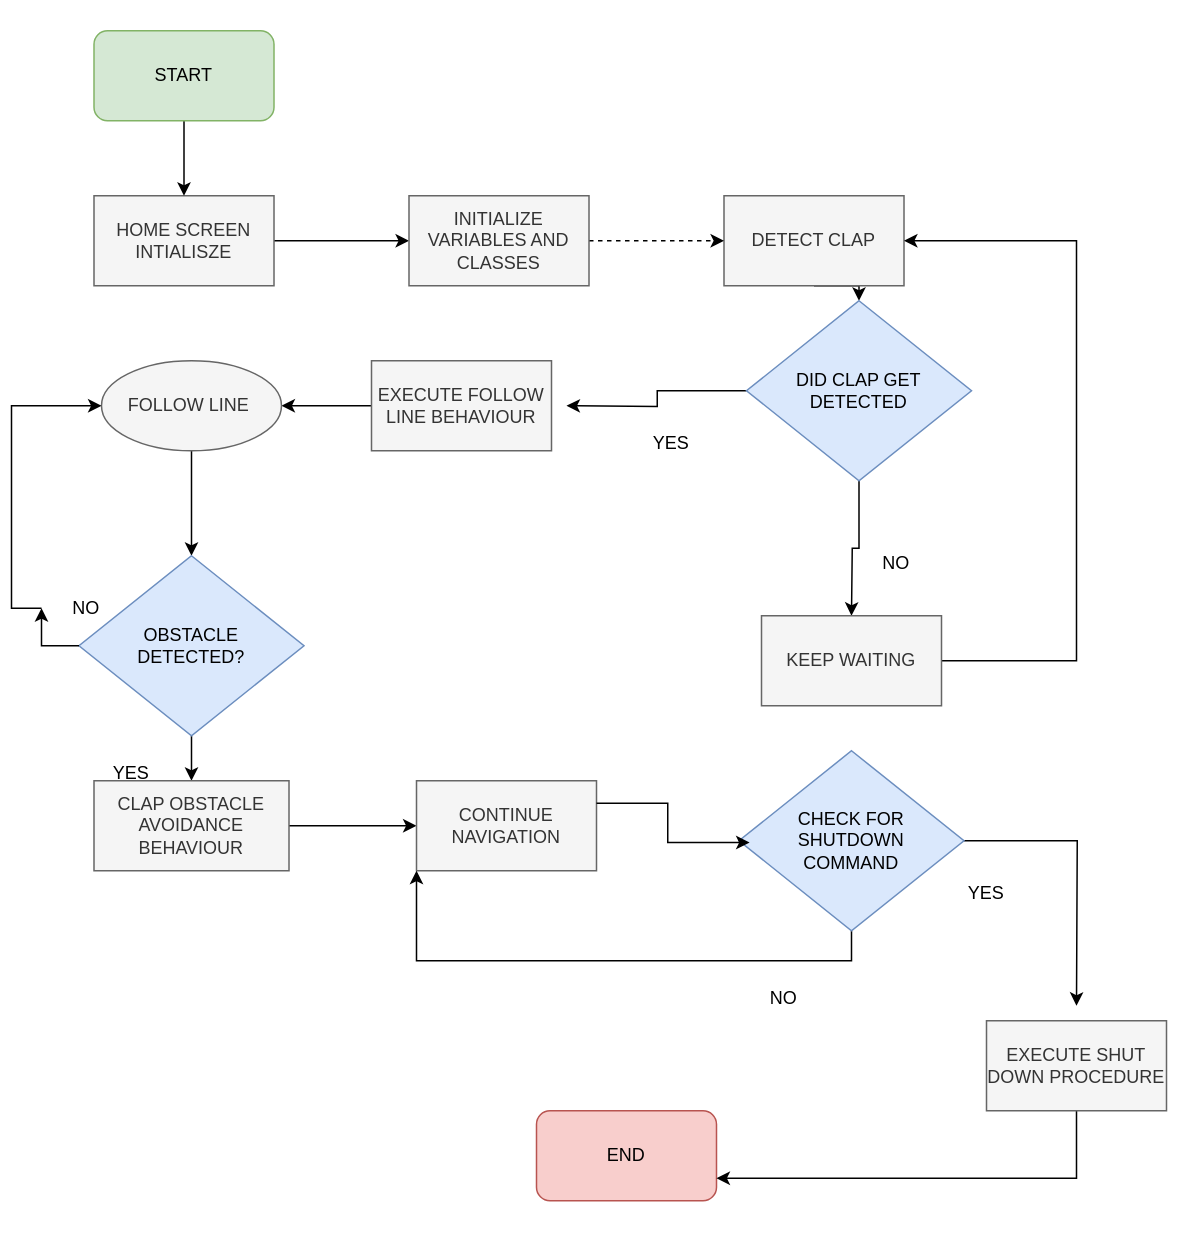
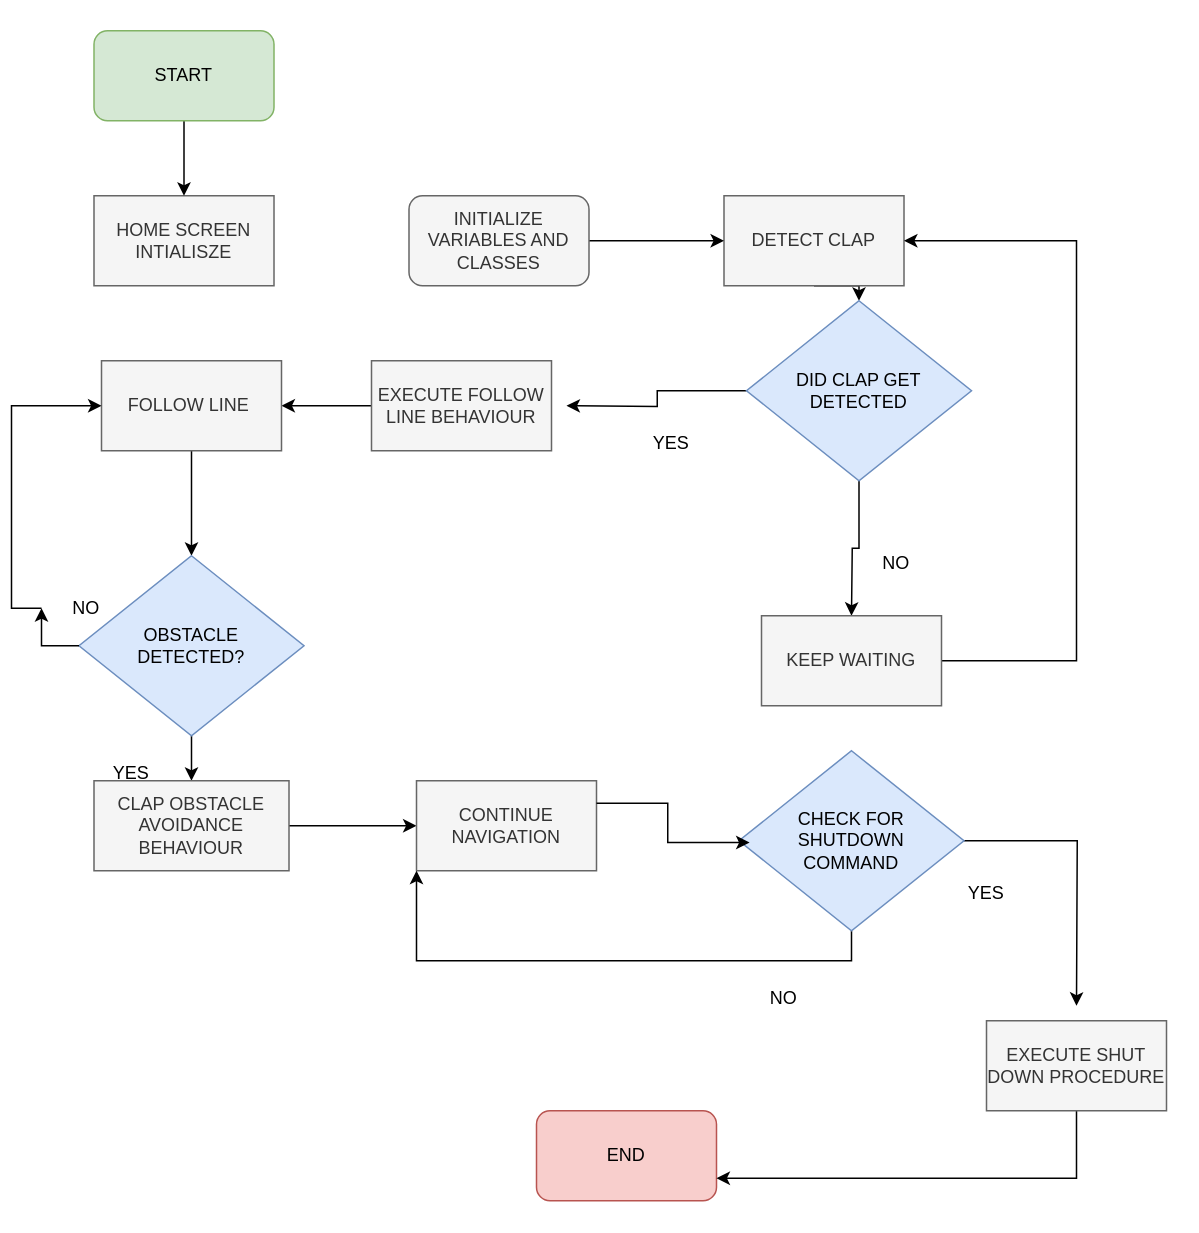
- <mxCell id="2" style="edgeStyle=orthogonalEdgeStyle;rounded=0;orthogonalLoop=1;jettySize=auto;html=1;exitX=1;exitY=0.5;exitDx=0;exitDy=0;entryX=0;entryY=0.5;entryDx=0;entryDy=0;" edge="1" parent="1" source="3" target="7"><mxGeometry relative="1" as="geometry" /></mxCell>
- <mxCell id="7" value="INITIALIZE VARIABLES AND CLASSES" style="rounded=0;whiteSpace=wrap;html=1;fillColor=#f5f5f5;fontColor=#333333;strokeColor=#666666;" vertex="1" parent="1"><mxGeometry x="265" y="130" width="120" height="60" as="geometry" /></mxCell>
+ <mxCell id="7" value="INITIALIZE VARIABLES AND CLASSES" style="whiteSpace=wrap;html=1;fillColor=#f5f5f5;fontColor=#333333;strokeColor=#666666;rounded=1;" vertex="1" parent="1"><mxGeometry x="265" y="130" width="120" height="60" as="geometry" /></mxCell>
- <mxCell id="6" style="edgeStyle=orthogonalEdgeStyle;rounded=0;orthogonalLoop=1;jettySize=auto;html=1;exitX=1;exitY=0.5;exitDx=0;exitDy=0;dashed=1;" edge="1" parent="1" source="7" target="5"><mxGeometry relative="1" as="geometry" /></mxCell>
+ <mxCell id="6" style="edgeStyle=orthogonalEdgeStyle;rounded=0;orthogonalLoop=1;jettySize=auto;html=1;exitX=1;exitY=0.5;exitDx=0;exitDy=0;" edge="1" parent="1" source="7" target="5"><mxGeometry relative="1" as="geometry" /></mxCell>
- <mxCell id="21" value="FOLLOW LINE&amp;nbsp;" style="ellipse;whiteSpace=wrap;html=1;fillColor=#f5f5f5;fontColor=#333333;strokeColor=#666666;" vertex="1" parent="1"><mxGeometry x="60" y="240" width="120" height="60" as="geometry" /></mxCell>
+ <mxCell id="21" value="FOLLOW LINE&amp;nbsp;" style="rounded=0;whiteSpace=wrap;html=1;fillColor=#f5f5f5;fontColor=#333333;strokeColor=#666666;" vertex="1" parent="1"><mxGeometry x="60" y="240" width="120" height="60" as="geometry" /></mxCell>
